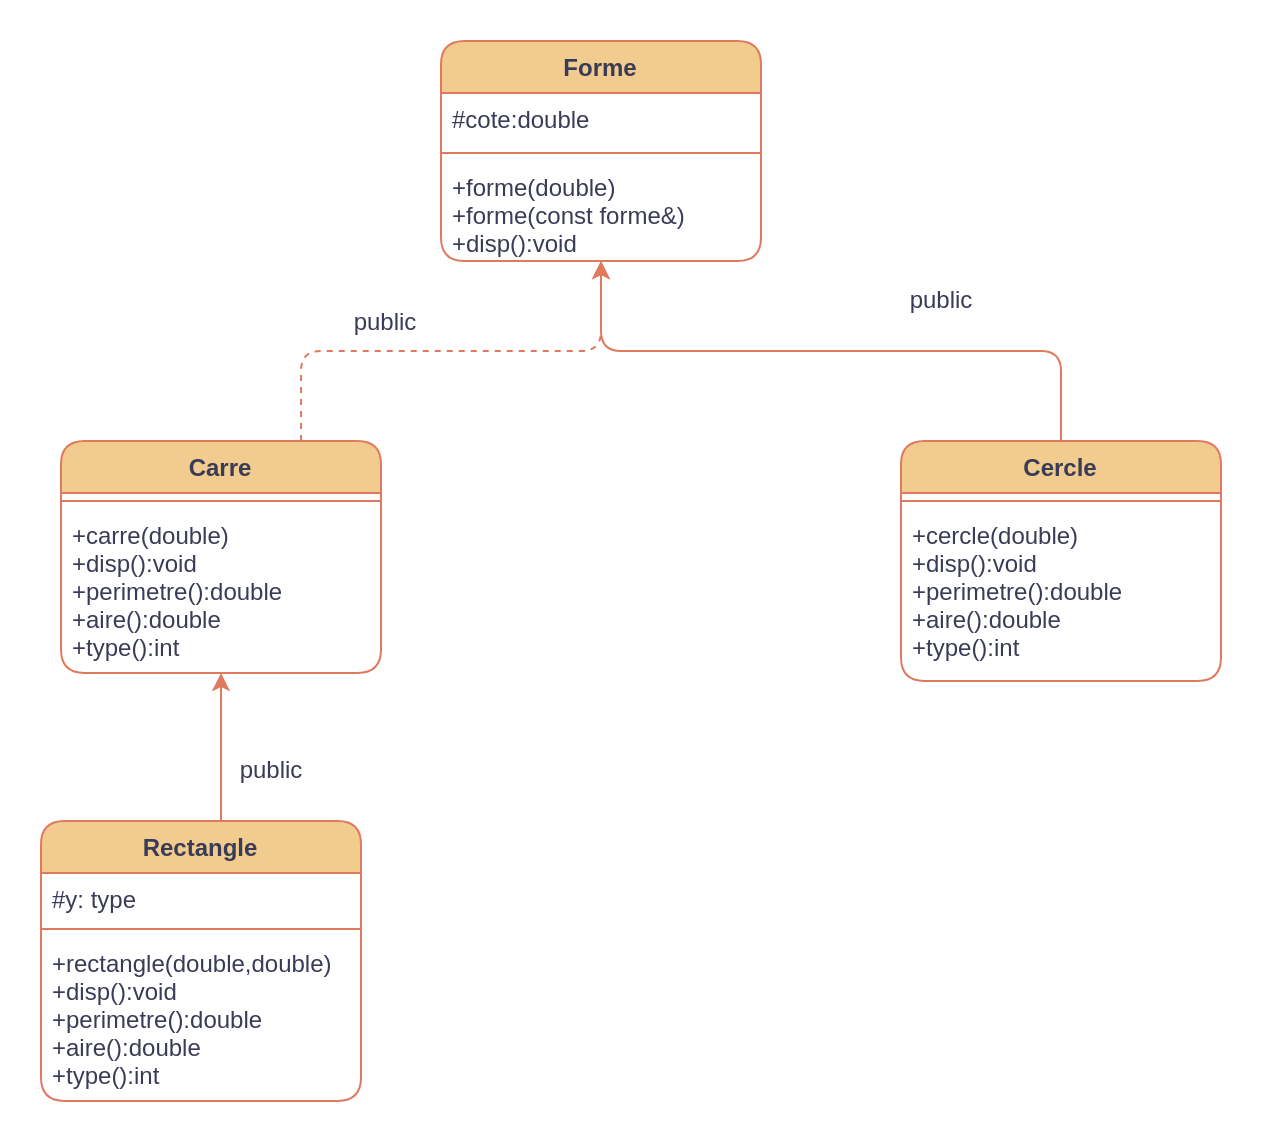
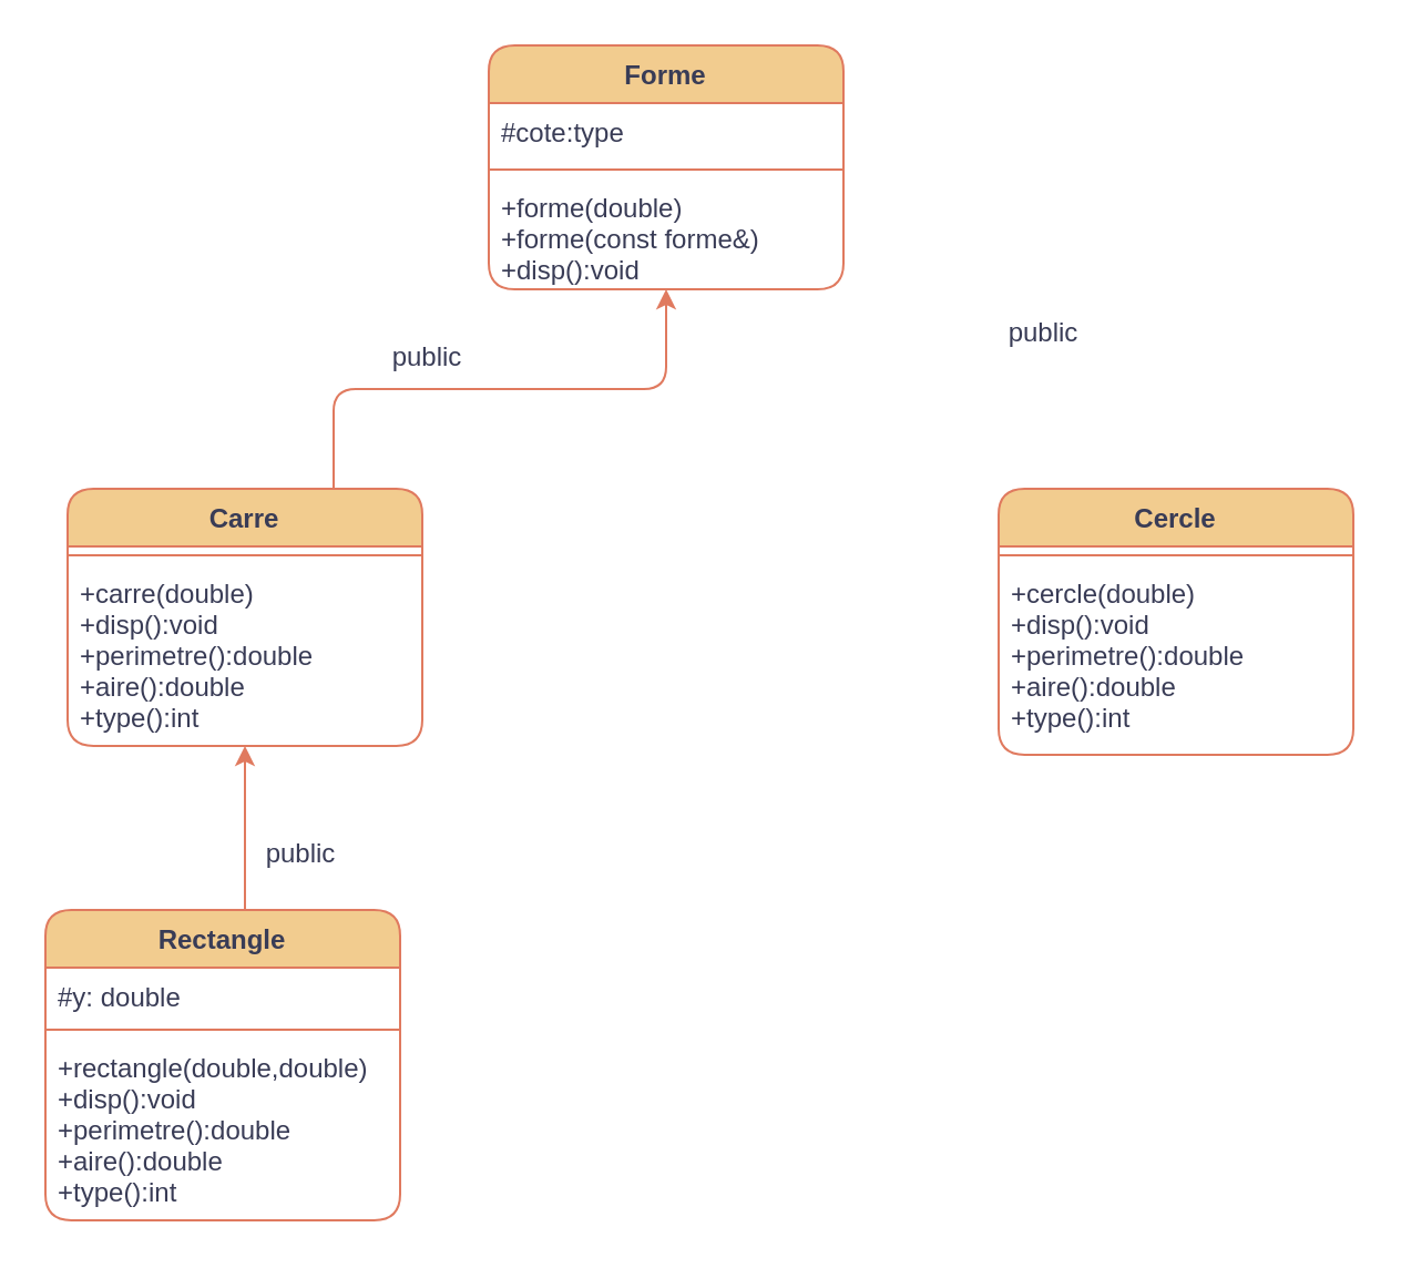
- <mxCell id="3" value="#cote:double" style="text;strokeColor=none;fillColor=none;align=left;verticalAlign=top;spacingLeft=4;spacingRight=4;overflow=hidden;rotatable=0;points=[[0,0.5],[1,0.5]];portConstraint=eastwest;rounded=1;labelBackgroundColor=none;fontColor=#393C56;" vertex="1" parent="2"><mxGeometry y="26" width="160" height="26" as="geometry" /></mxCell>
+ <mxCell id="3" value="#cote:type" style="text;strokeColor=none;fillColor=none;align=left;verticalAlign=top;spacingLeft=4;spacingRight=4;overflow=hidden;rotatable=0;points=[[0,0.5],[1,0.5]];portConstraint=eastwest;rounded=1;labelBackgroundColor=none;fontColor=#393C56;" vertex="1" parent="2"><mxGeometry y="26" width="160" height="26" as="geometry" /></mxCell>
- <mxCell id="11" style="edgeStyle=orthogonalEdgeStyle;rounded=1;orthogonalLoop=1;jettySize=auto;html=1;exitX=0.75;exitY=0;exitDx=0;exitDy=0;labelBackgroundColor=none;strokeColor=#E07A5F;fontColor=default;dashed=1;" edge="1" parent="1" source="12" target="2"><mxGeometry relative="1" as="geometry" /></mxCell>
+ <mxCell id="11" style="edgeStyle=orthogonalEdgeStyle;rounded=1;orthogonalLoop=1;jettySize=auto;html=1;exitX=0.75;exitY=0;exitDx=0;exitDy=0;labelBackgroundColor=none;strokeColor=#E07A5F;fontColor=default;" edge="1" parent="1" source="12" target="2"><mxGeometry relative="1" as="geometry" /></mxCell>
- <mxCell id="15" style="edgeStyle=orthogonalEdgeStyle;rounded=1;orthogonalLoop=1;jettySize=auto;html=1;exitX=0.5;exitY=0;exitDx=0;exitDy=0;labelBackgroundColor=none;strokeColor=#E07A5F;fontColor=default;" edge="1" parent="1" source="16" target="2"><mxGeometry relative="1" as="geometry" /></mxCell>
- <mxCell id="8" value="#y: type" style="text;strokeColor=none;fillColor=none;align=left;verticalAlign=top;spacingLeft=4;spacingRight=4;overflow=hidden;rotatable=0;points=[[0,0.5],[1,0.5]];portConstraint=eastwest;rounded=1;labelBackgroundColor=none;fontColor=#393C56;" vertex="1" parent="7"><mxGeometry y="26" width="160" height="24" as="geometry" /></mxCell>
+ <mxCell id="8" value="#y: double" style="text;strokeColor=none;fillColor=none;align=left;verticalAlign=top;spacingLeft=4;spacingRight=4;overflow=hidden;rotatable=0;points=[[0,0.5],[1,0.5]];portConstraint=eastwest;rounded=1;labelBackgroundColor=none;fontColor=#393C56;" vertex="1" parent="7"><mxGeometry y="26" width="160" height="24" as="geometry" /></mxCell>
